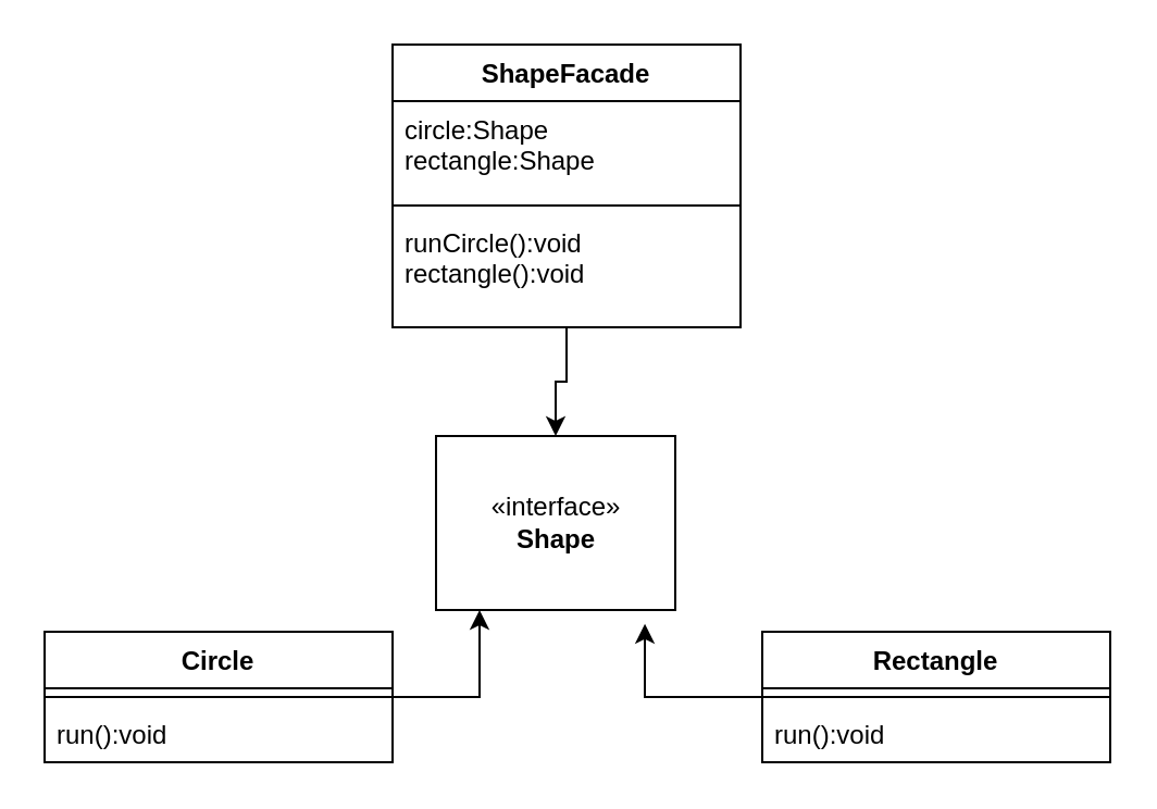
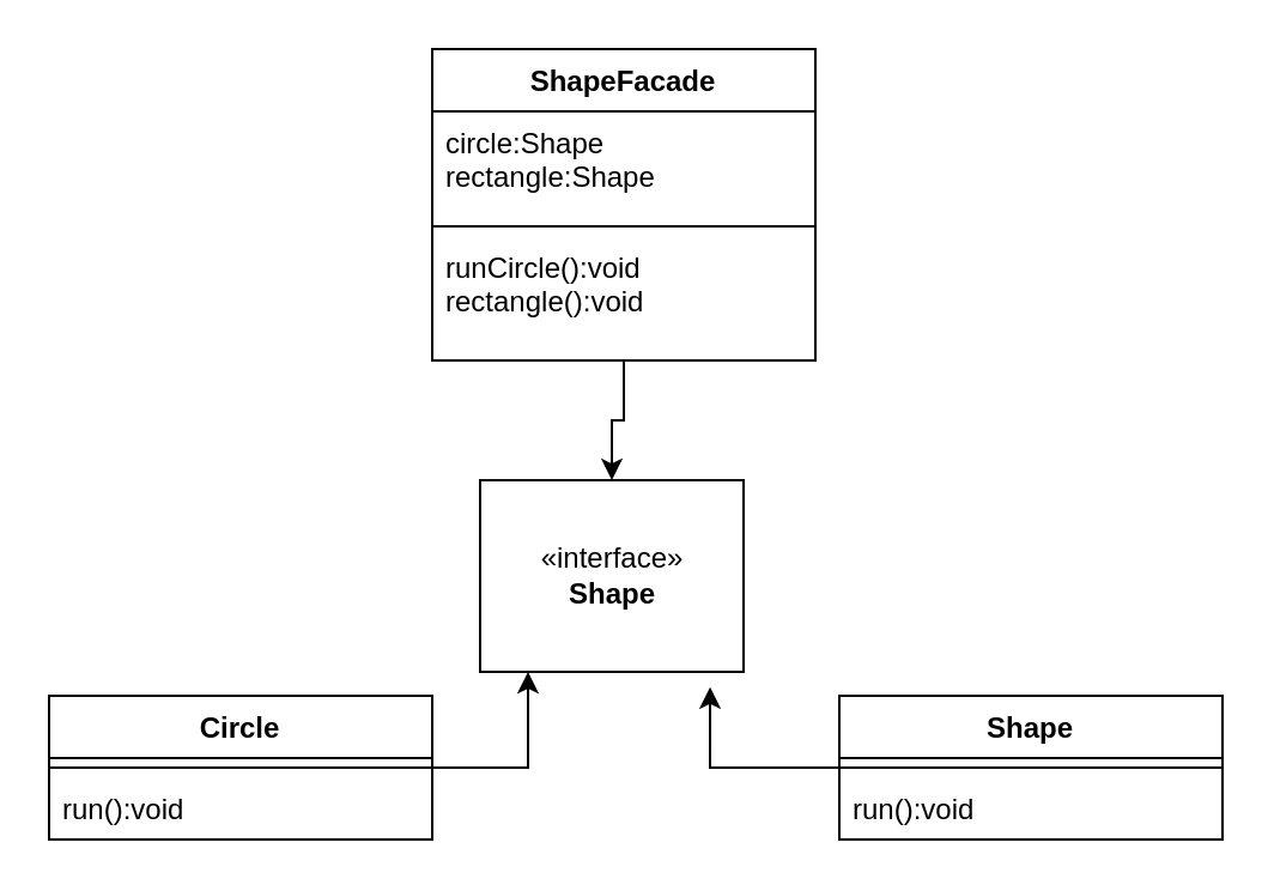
- <mxCell id="13" value="Rectangle" style="swimlane;fontStyle=1;align=center;verticalAlign=top;childLayout=stackLayout;horizontal=1;startSize=26;horizontalStack=0;resizeParent=1;resizeParentMax=0;resizeLast=0;collapsible=1;marginBottom=0;" vertex="1" parent="1"><mxGeometry x="350" y="290" width="160" height="60" as="geometry" /></mxCell>
+ <mxCell id="13" value="Shape" style="swimlane;fontStyle=1;align=center;verticalAlign=top;childLayout=stackLayout;horizontal=1;startSize=26;horizontalStack=0;resizeParent=1;resizeParentMax=0;resizeLast=0;collapsible=1;marginBottom=0;" vertex="1" parent="1"><mxGeometry x="350" y="290" width="160" height="60" as="geometry" /></mxCell>
